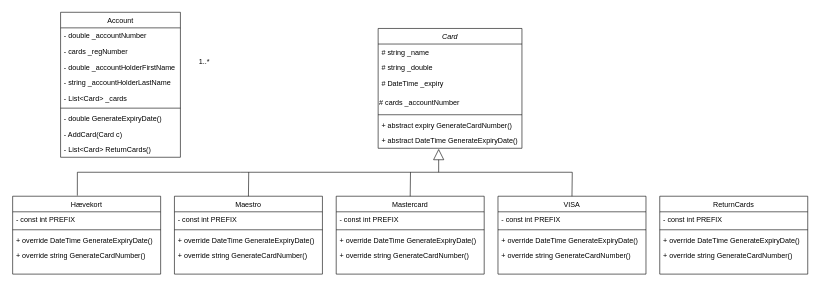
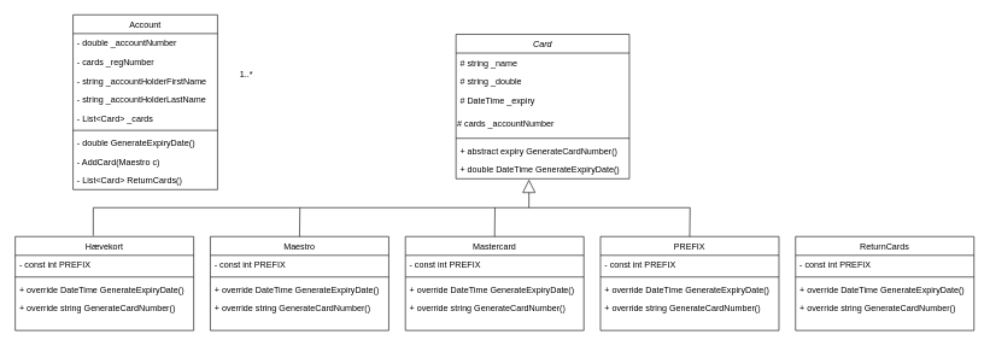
- <mxCell id="18" value="- double _accountHolderFirstName" style="text;align=left;verticalAlign=top;spacingLeft=4;spacingRight=4;overflow=hidden;rotatable=0;points=[[0,0.5],[1,0.5]];portConstraint=eastwest;rounded=0;shadow=0;html=0;" vertex="1" parent="15"><mxGeometry y="78" width="200" height="26" as="geometry" /></mxCell>
+ <mxCell id="18" value="- string _accountHolderFirstName" style="text;align=left;verticalAlign=top;spacingLeft=4;spacingRight=4;overflow=hidden;rotatable=0;points=[[0,0.5],[1,0.5]];portConstraint=eastwest;rounded=0;shadow=0;html=0;" vertex="1" parent="15"><mxGeometry y="78" width="200" height="26" as="geometry" /></mxCell>
- <mxCell id="23" value="- AddCard(Card c)" style="text;align=left;verticalAlign=top;spacingLeft=4;spacingRight=4;overflow=hidden;rotatable=0;points=[[0,0.5],[1,0.5]];portConstraint=eastwest;" vertex="1" parent="15"><mxGeometry y="190" width="200" height="26" as="geometry" /></mxCell>
+ <mxCell id="23" value="- AddCard(Maestro c)" style="text;align=left;verticalAlign=top;spacingLeft=4;spacingRight=4;overflow=hidden;rotatable=0;points=[[0,0.5],[1,0.5]];portConstraint=eastwest;" vertex="1" parent="15"><mxGeometry y="190" width="200" height="26" as="geometry" /></mxCell>
- <mxCell id="9" value="+ abstract DateTime GenerateExpiryDate()" style="text;align=left;verticalAlign=top;spacingLeft=4;spacingRight=4;overflow=hidden;rotatable=0;points=[[0,0.5],[1,0.5]];portConstraint=eastwest;" vertex="1" parent="2"><mxGeometry y="174" width="240" height="26" as="geometry" /></mxCell>
+ <mxCell id="9" value="+ double DateTime GenerateExpiryDate()" style="text;align=left;verticalAlign=top;spacingLeft=4;spacingRight=4;overflow=hidden;rotatable=0;points=[[0,0.5],[1,0.5]];portConstraint=eastwest;" vertex="1" parent="2"><mxGeometry y="174" width="240" height="26" as="geometry" /></mxCell>
- <mxCell id="31" value="VISA" style="swimlane;fontStyle=0;align=center;verticalAlign=top;childLayout=stackLayout;horizontal=1;startSize=26;horizontalStack=0;resizeParent=1;resizeLast=0;collapsible=1;marginBottom=0;rounded=0;shadow=0;strokeWidth=1;" vertex="1" parent="1"><mxGeometry x="830" y="327" width="247" height="130" as="geometry"><mxRectangle x="550" y="140" width="160" height="26" as="alternateBounds" /></mxGeometry></mxCell>
+ <mxCell id="31" value="PREFIX" style="swimlane;fontStyle=0;align=center;verticalAlign=top;childLayout=stackLayout;horizontal=1;startSize=26;horizontalStack=0;resizeParent=1;resizeLast=0;collapsible=1;marginBottom=0;rounded=0;shadow=0;strokeWidth=1;" vertex="1" parent="1"><mxGeometry x="830" y="327" width="247" height="130" as="geometry"><mxRectangle x="550" y="140" width="160" height="26" as="alternateBounds" /></mxGeometry></mxCell>
